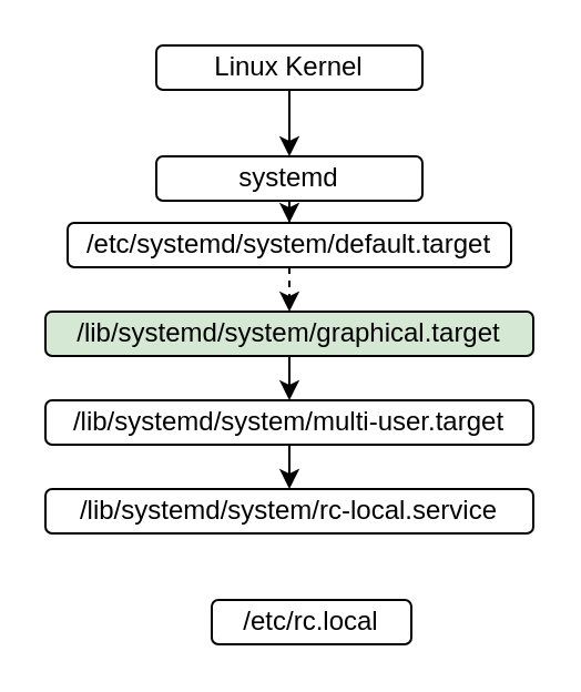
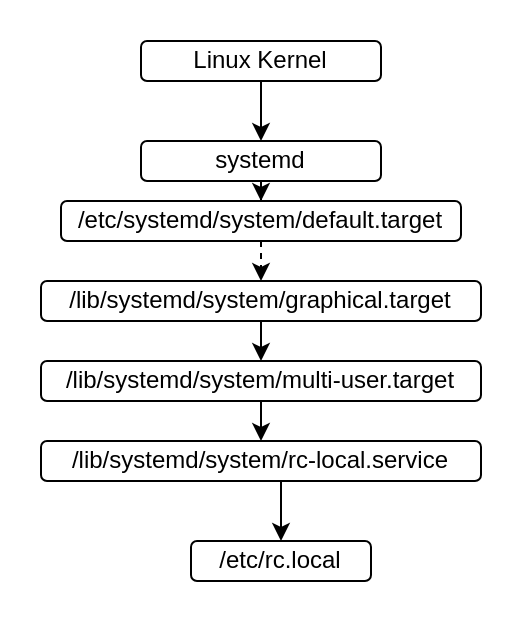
- <mxCell id="9" value="/lib/systemd/system/graphical.target" style="rounded=1;whiteSpace=wrap;html=1;fillColor=#d5e8d4;" vertex="1" parent="1"><mxGeometry x="20" y="140" width="220" height="20" as="geometry" /></mxCell>
+ <mxCell id="9" value="/lib/systemd/system/graphical.target" style="rounded=1;whiteSpace=wrap;html=1;" vertex="1" parent="1"><mxGeometry x="20" y="140" width="220" height="20" as="geometry" /></mxCell>
+ <mxCell id="12" style="edgeStyle=orthogonalEdgeStyle;rounded=0;orthogonalLoop=1;jettySize=auto;html=1;exitX=0.5;exitY=1;exitDx=0;exitDy=0;entryX=0.5;entryY=0;entryDx=0;entryDy=0;" edge="1" parent="1" source="13" target="14"><mxGeometry relative="1" as="geometry" /></mxCell>
